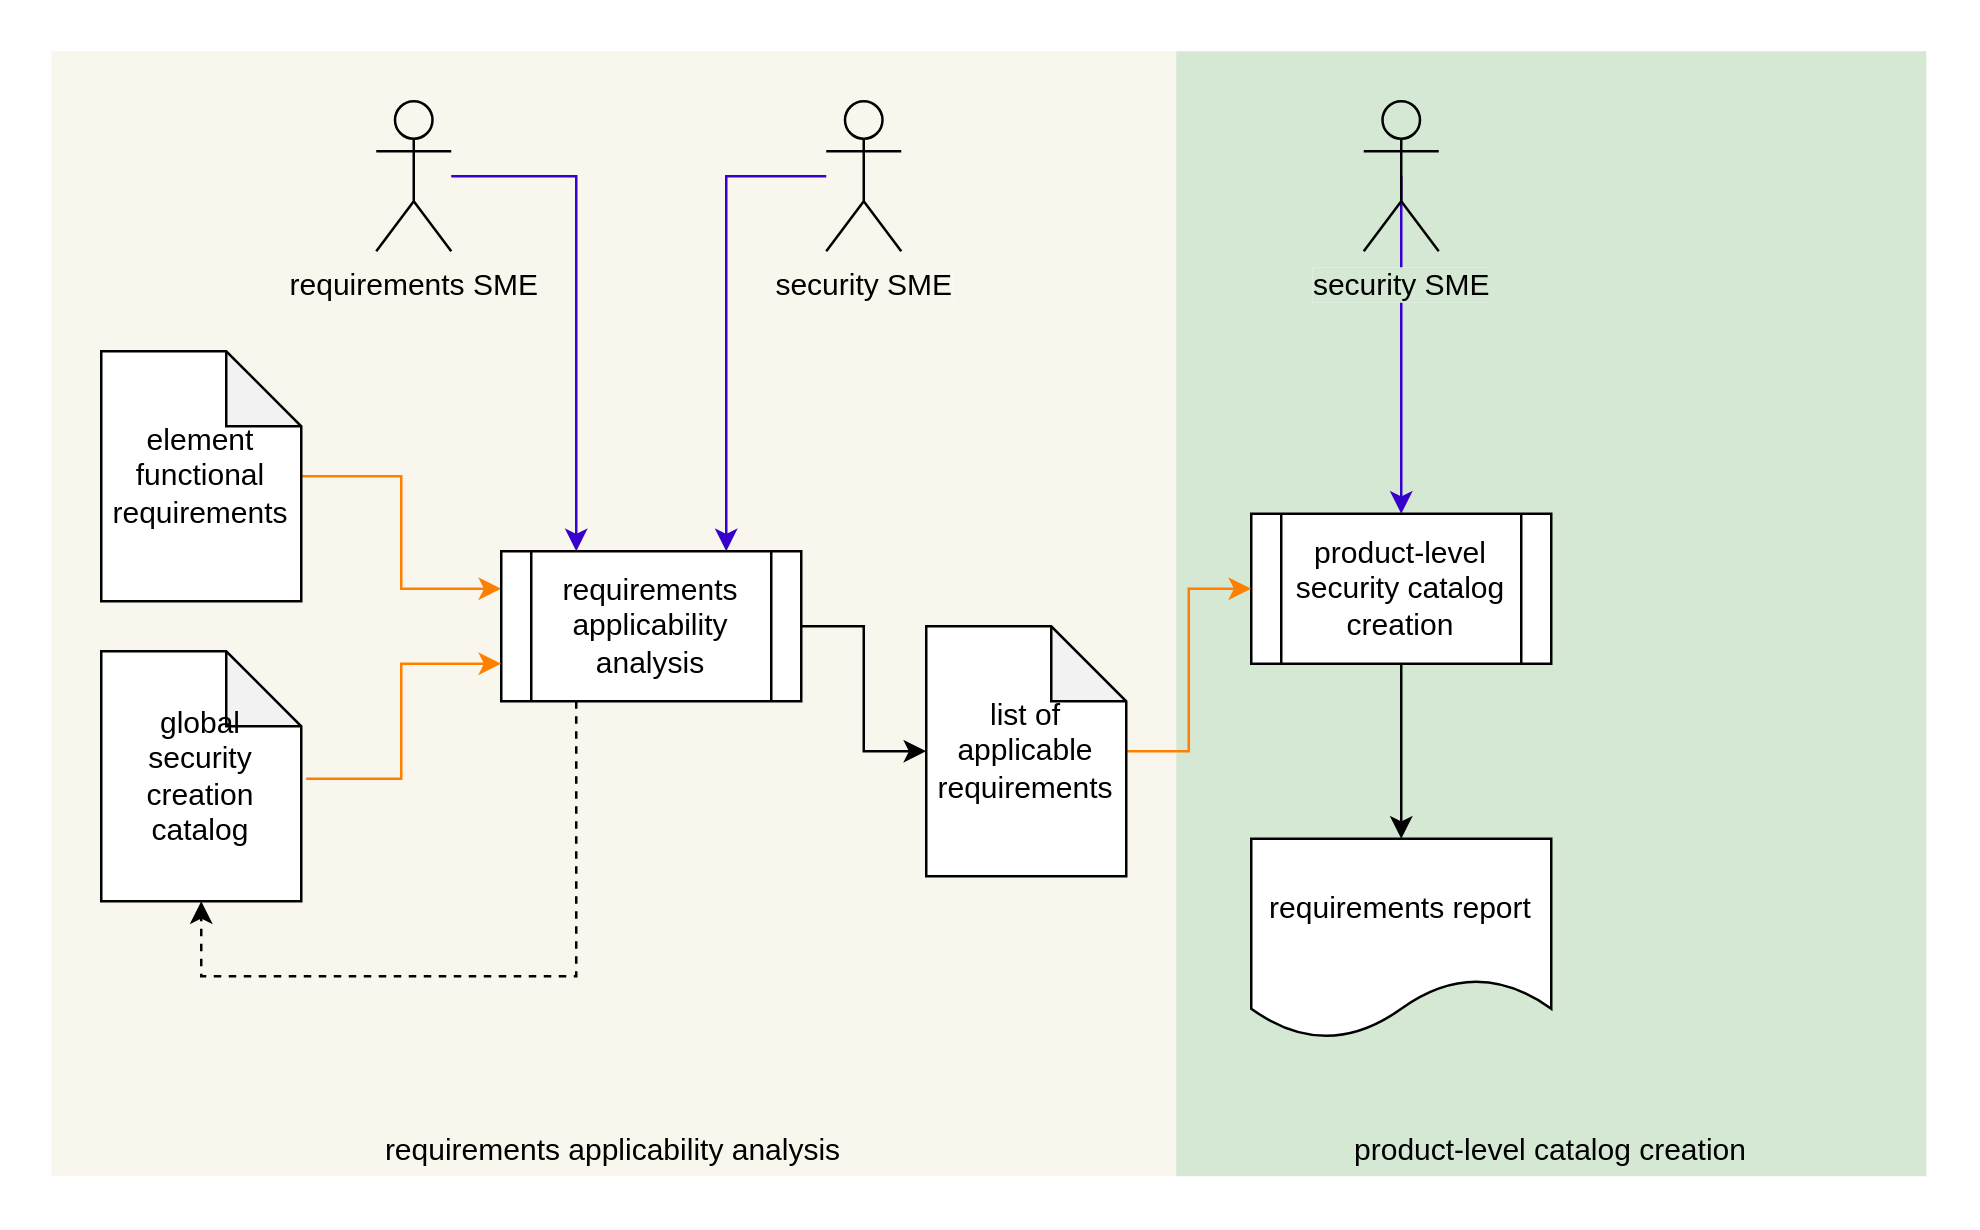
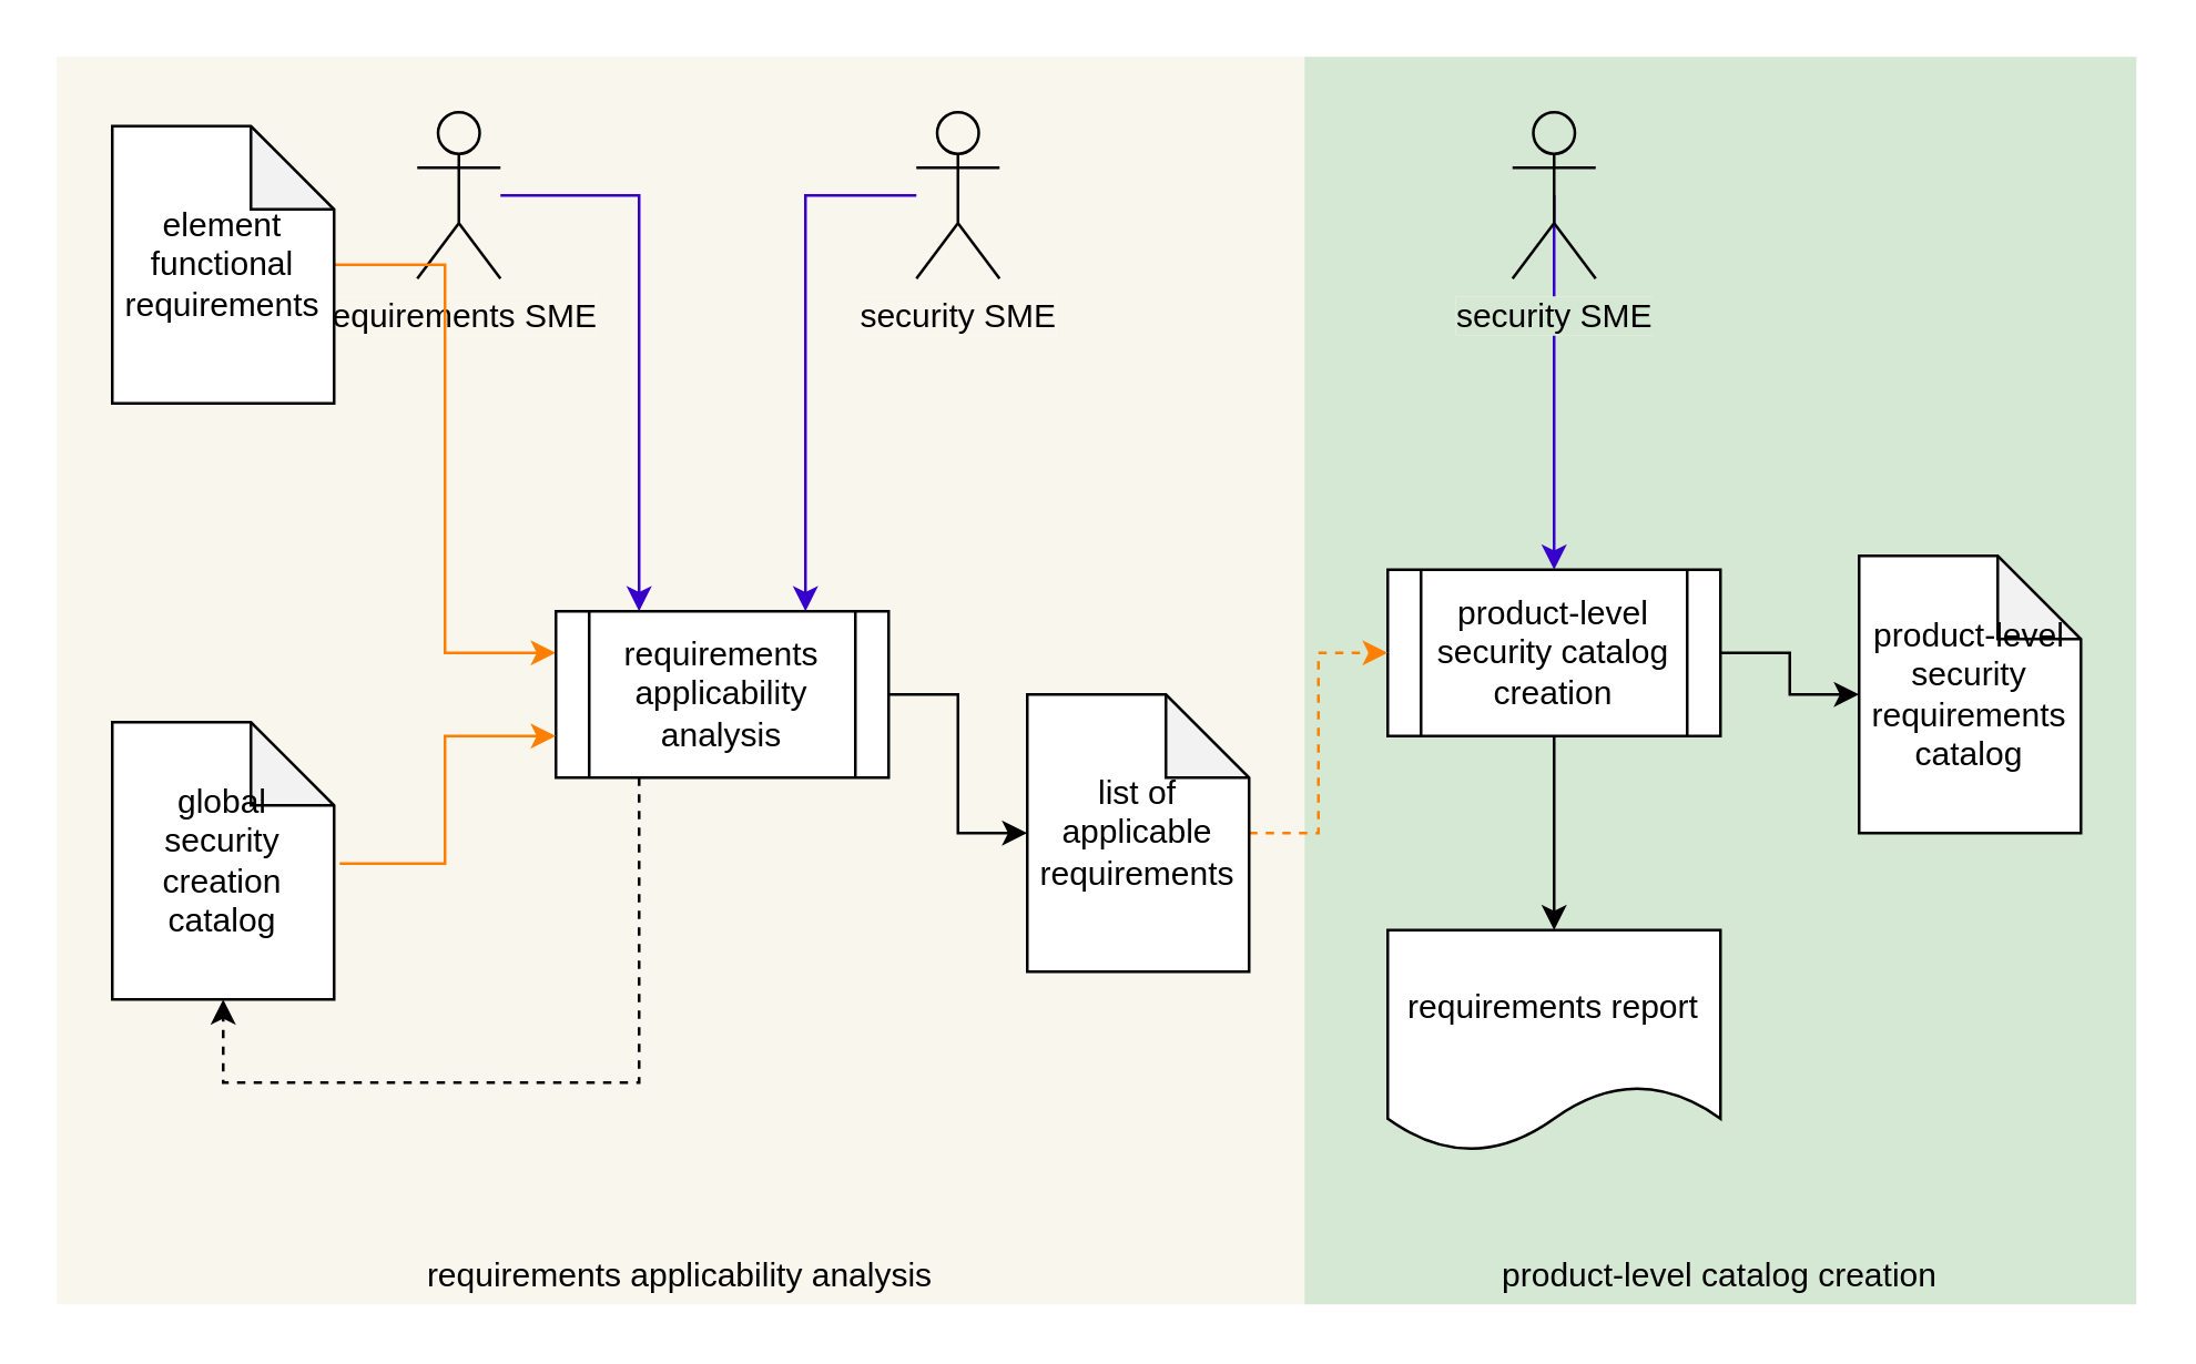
- <mxCell id="12" value="element functional requirements" style="shape=note;whiteSpace=wrap;html=1;backgroundOutline=1;darkOpacity=0.05;" parent="1" vertex="1"><mxGeometry x="40" y="140" width="80" height="100" as="geometry" /></mxCell>
+ <mxCell id="12" value="element functional requirements" style="shape=note;whiteSpace=wrap;html=1;backgroundOutline=1;darkOpacity=0.05;" parent="1" vertex="1"><mxGeometry x="40" y="45" width="80" height="100" as="geometry" /></mxCell>
+ <mxCell id="14" style="edgeStyle=orthogonalEdgeStyle;rounded=0;orthogonalLoop=1;jettySize=auto;html=1;entryX=0;entryY=0.5;entryDx=0;entryDy=0;entryPerimeter=0;" parent="1" source="16" target="17" edge="1"><mxGeometry relative="1" as="geometry" /></mxCell>
+ <mxCell id="17" value="product-level security requirements catalog" style="shape=note;whiteSpace=wrap;html=1;backgroundOutline=1;darkOpacity=0.05;" parent="1" vertex="1"><mxGeometry x="670" y="200" width="80" height="100" as="geometry" /></mxCell>
- <mxCell id="23" style="edgeStyle=orthogonalEdgeStyle;rounded=0;orthogonalLoop=1;jettySize=auto;html=1;entryX=0;entryY=0.5;entryDx=0;entryDy=0;strokeColor=#FF8000;" parent="1" source="24" target="16" edge="1"><mxGeometry relative="1" as="geometry" /></mxCell>
+ <mxCell id="23" style="edgeStyle=orthogonalEdgeStyle;rounded=0;orthogonalLoop=1;jettySize=auto;html=1;entryX=0;entryY=0.5;entryDx=0;entryDy=0;strokeColor=#FF8000;dashed=1;" parent="1" source="24" target="16" edge="1"><mxGeometry relative="1" as="geometry" /></mxCell>
